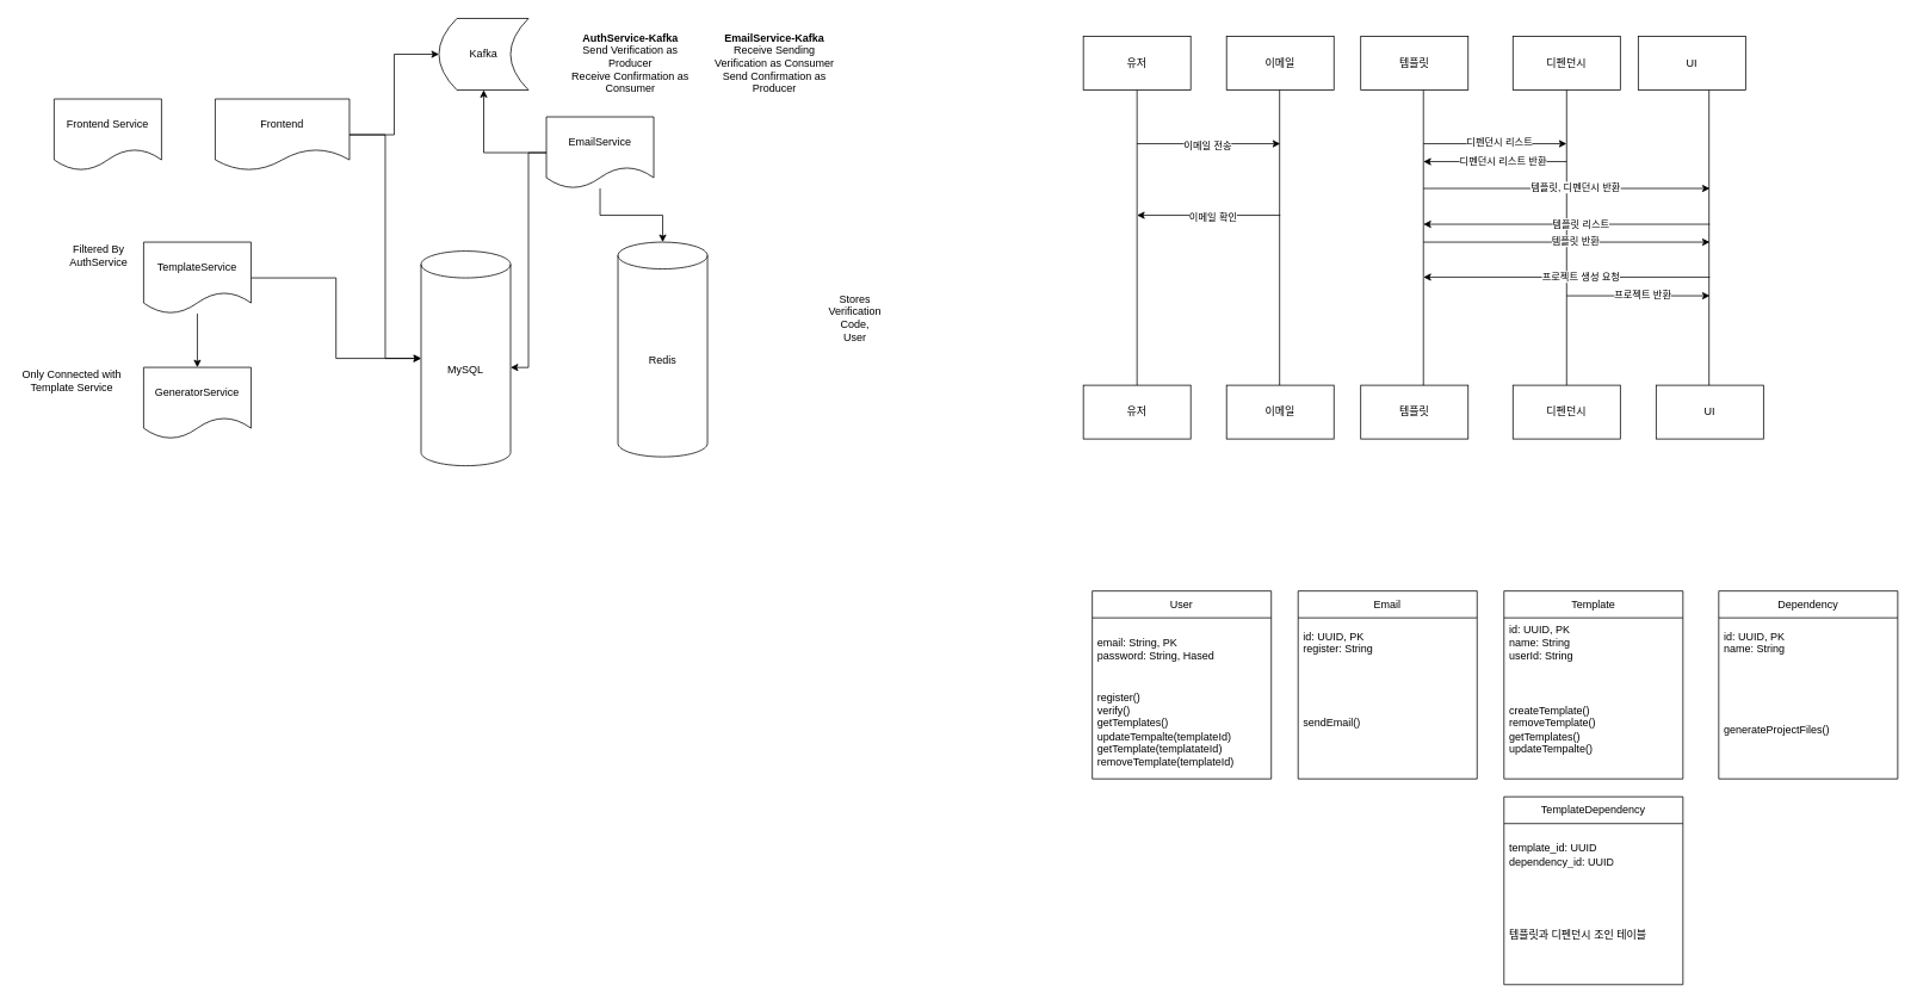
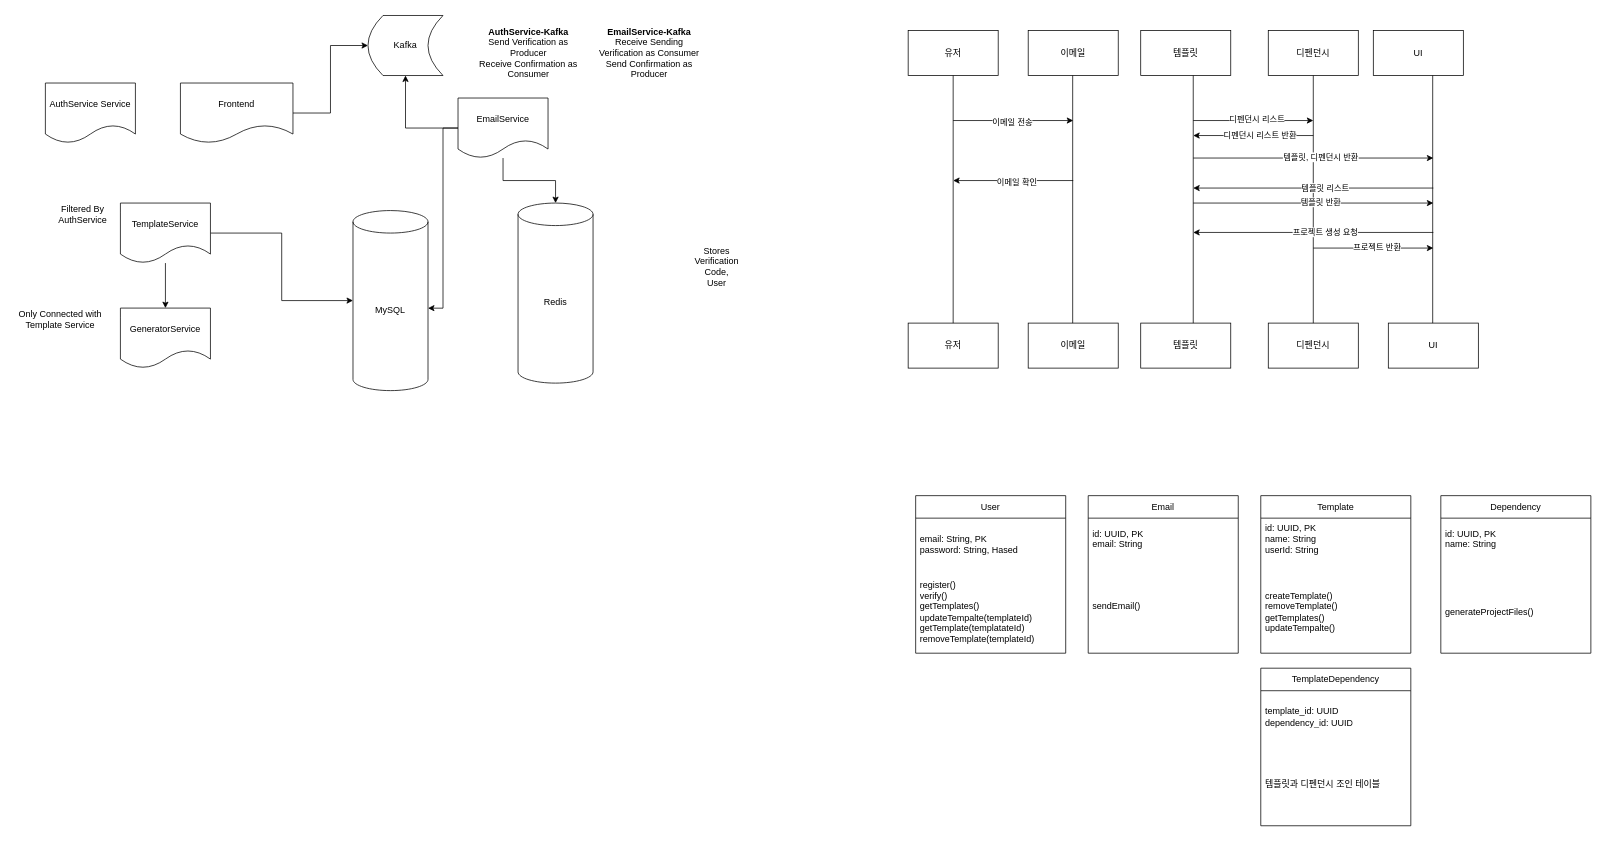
- <mxCell id="18" value="Frontend Service" style="shape=document;whiteSpace=wrap;html=1;boundedLbl=1;" parent="1" vertex="1"><mxGeometry x="60" y="110" width="120" height="80" as="geometry" /></mxCell>
+ <mxCell id="18" value="AuthService Service" style="shape=document;whiteSpace=wrap;html=1;boundedLbl=1;" parent="1" vertex="1"><mxGeometry x="60" y="110" width="120" height="80" as="geometry" /></mxCell>
- <mxCell id="10" style="edgeStyle=orthogonalEdgeStyle;rounded=0;orthogonalLoop=1;jettySize=auto;html=1;entryX=0;entryY=0.5;entryDx=0;entryDy=0;entryPerimeter=0;" parent="1" source="4" target="2" edge="1"><mxGeometry relative="1" as="geometry" /></mxCell>
- <mxCell id="56" value="&lt;div&gt;id: UUID, PK&lt;/div&gt;register: String&lt;div&gt;&lt;br&gt;&lt;/div&gt;" style="text;strokeColor=none;fillColor=none;align=left;verticalAlign=middle;spacingLeft=4;spacingRight=4;overflow=hidden;points=[[0,0.5],[1,0.5]];portConstraint=eastwest;rotatable=0;whiteSpace=wrap;html=1;" parent="55" vertex="1"><mxGeometry y="30" width="200" height="70" as="geometry" /></mxCell>
+ <mxCell id="56" value="&lt;div&gt;id: UUID, PK&lt;/div&gt;email: String&lt;div&gt;&lt;br&gt;&lt;/div&gt;" style="text;strokeColor=none;fillColor=none;align=left;verticalAlign=middle;spacingLeft=4;spacingRight=4;overflow=hidden;points=[[0,0.5],[1,0.5]];portConstraint=eastwest;rotatable=0;whiteSpace=wrap;html=1;" parent="55" vertex="1"><mxGeometry y="30" width="200" height="70" as="geometry" /></mxCell>
